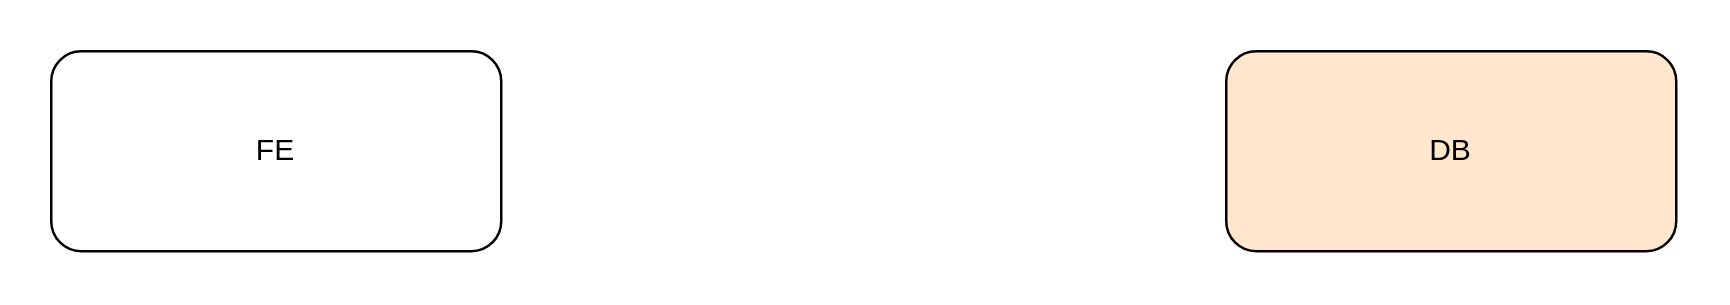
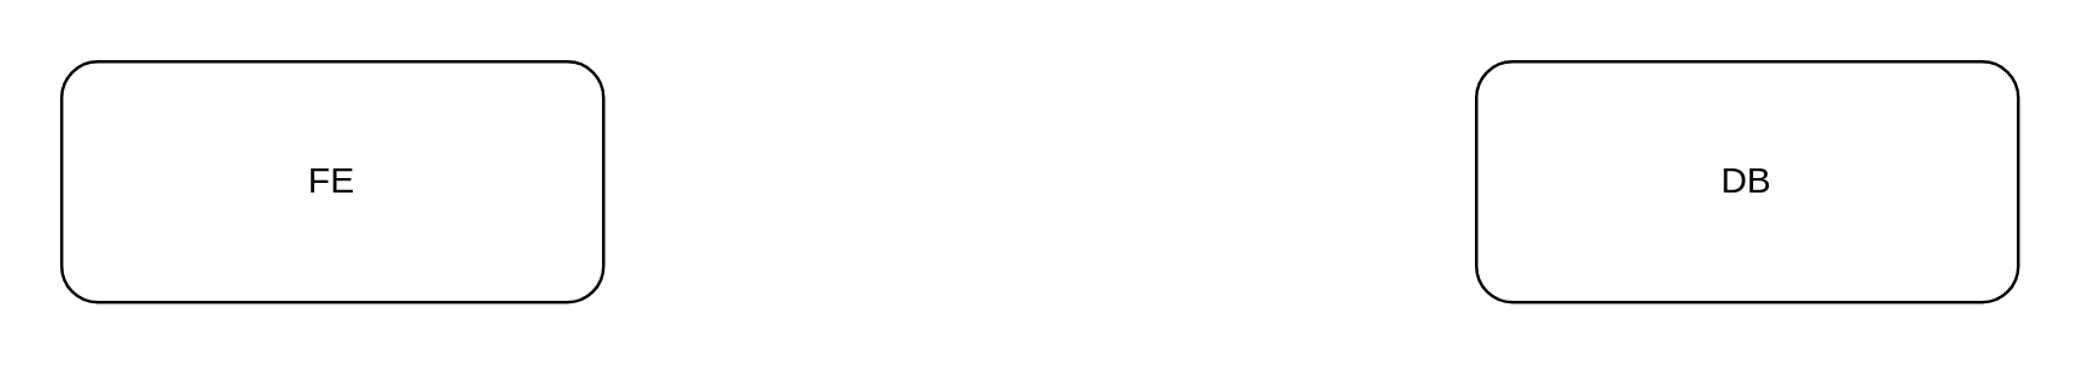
- <mxCell id="3" value="DB" style="rounded=1;whiteSpace=wrap;html=1;fillColor=#ffe6cc;" vertex="1" parent="1"><mxGeometry x="490" y="20" width="180" height="80" as="geometry" /></mxCell>
+ <mxCell id="3" value="DB" style="rounded=1;whiteSpace=wrap;html=1;" vertex="1" parent="1"><mxGeometry x="490" y="20" width="180" height="80" as="geometry" /></mxCell>
